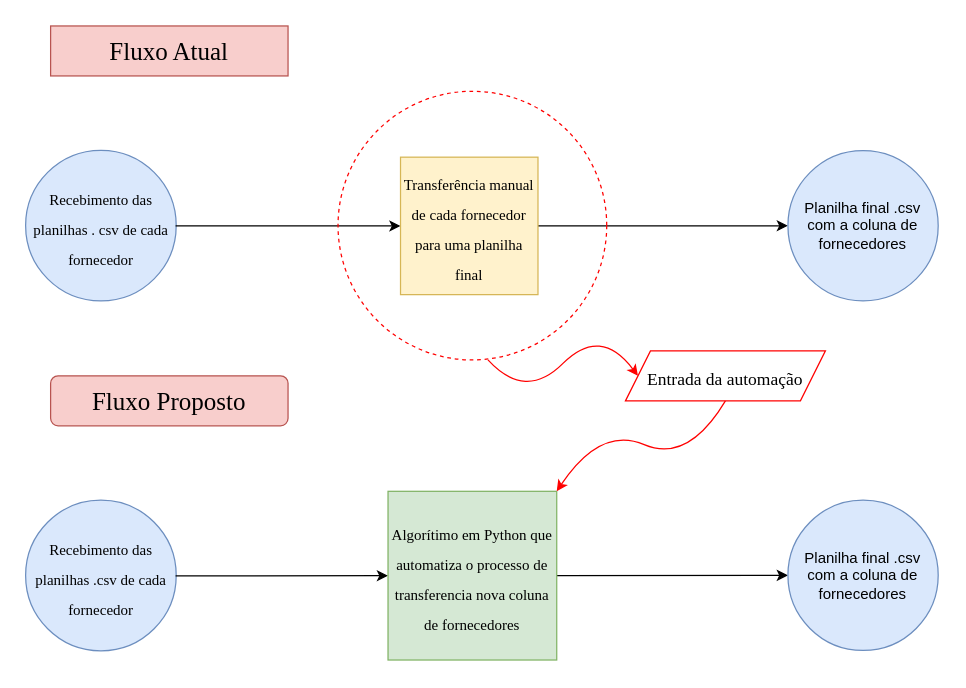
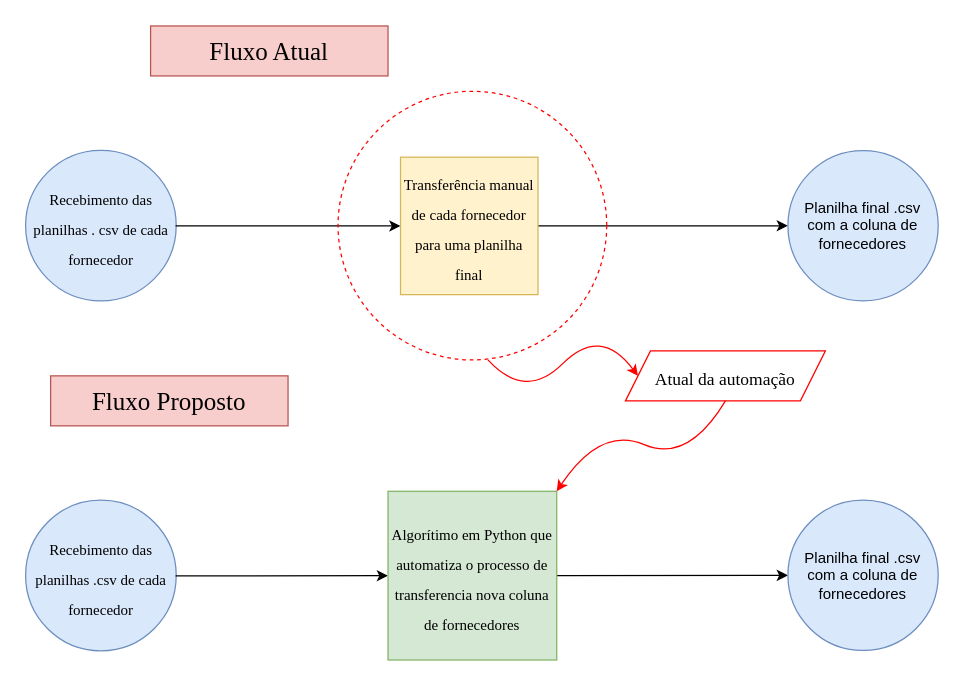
- <mxCell id="2" value="Fluxo Atual" style="rounded=0;whiteSpace=wrap;html=1;fillColor=#f8cecc;strokeColor=#b85450;fontFamily=Times New Roman;fontSize=20;" vertex="1" parent="1"><mxGeometry x="40" y="20" width="190" height="40" as="geometry" /></mxCell>
+ <mxCell id="2" value="Fluxo Atual" style="rounded=0;whiteSpace=wrap;html=1;fillColor=#f8cecc;strokeColor=#b85450;fontFamily=Times New Roman;fontSize=20;" vertex="1" parent="1"><mxGeometry x="120" y="20" width="190" height="40" as="geometry" /></mxCell>
- <mxCell id="16" value="&lt;font style=&quot;font-size: 14px&quot;&gt;Entrada da automação&lt;/font&gt;" style="shape=parallelogram;perimeter=parallelogramPerimeter;whiteSpace=wrap;html=1;fixedSize=1;fontFamily=Times New Roman;fontSize=20;strokeColor=#FF0000;" vertex="1" parent="1"><mxGeometry x="500" y="280" width="160" height="40" as="geometry" /></mxCell>
+ <mxCell id="16" value="&lt;font style=&quot;font-size: 14px&quot;&gt;Atual da automação&lt;/font&gt;" style="shape=parallelogram;perimeter=parallelogramPerimeter;whiteSpace=wrap;html=1;fixedSize=1;fontFamily=Times New Roman;fontSize=20;strokeColor=#FF0000;" vertex="1" parent="1"><mxGeometry x="500" y="280" width="160" height="40" as="geometry" /></mxCell>
- <mxCell id="8" value="Fluxo Proposto" style="whiteSpace=wrap;html=1;fillColor=#f8cecc;strokeColor=#b85450;fontFamily=Times New Roman;fontSize=20;rounded=1;" vertex="1" parent="1"><mxGeometry x="40" y="300" width="190" height="40" as="geometry" /></mxCell>
+ <mxCell id="8" value="Fluxo Proposto" style="rounded=0;whiteSpace=wrap;html=1;fillColor=#f8cecc;strokeColor=#b85450;fontFamily=Times New Roman;fontSize=20;" vertex="1" parent="1"><mxGeometry x="40" y="300" width="190" height="40" as="geometry" /></mxCell>
